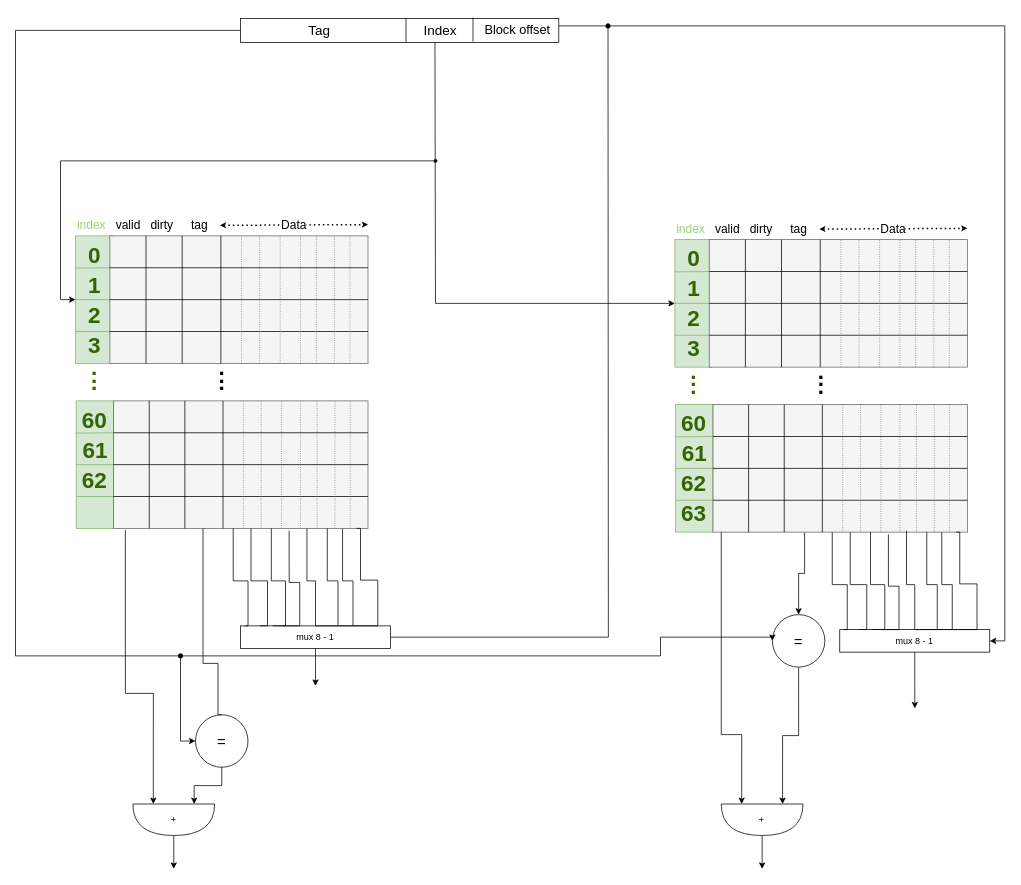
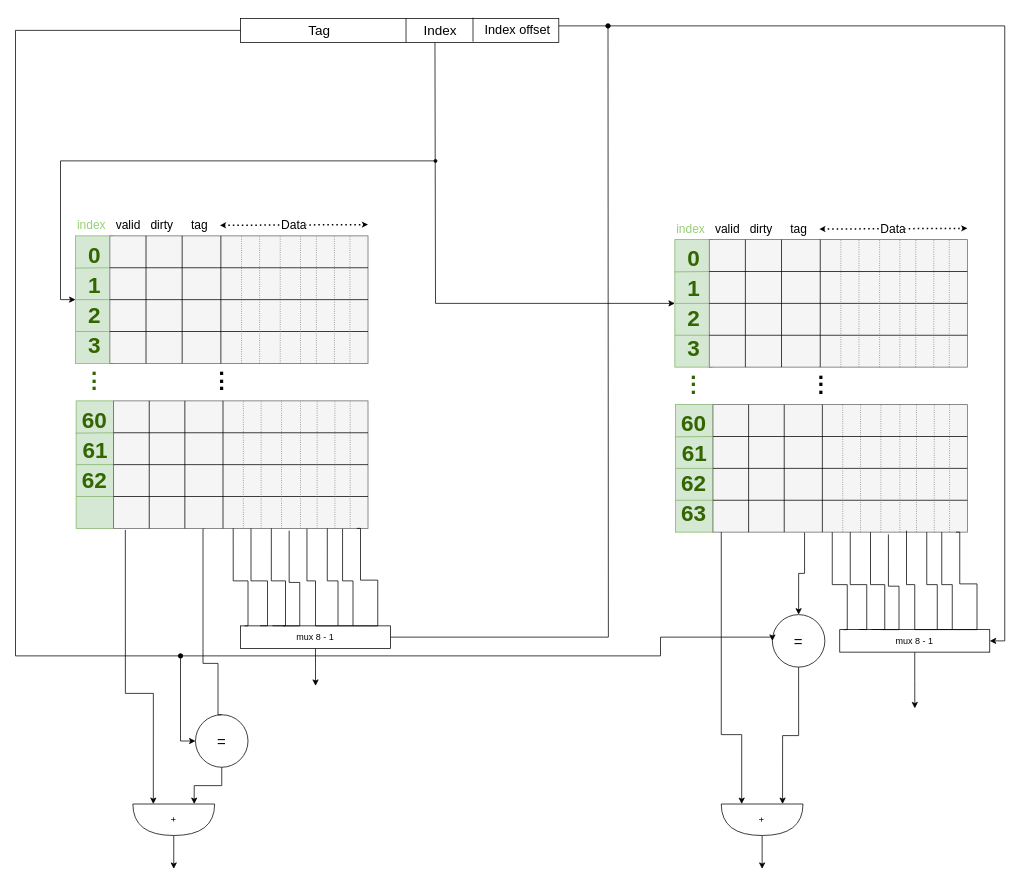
- <mxCell id="16" value="&lt;font style=&quot;font-size: 17px;&quot;&gt;Block&amp;nbsp;&lt;span style=&quot;background-color: initial; font-size: 17px;&quot;&gt;offset&lt;/span&gt;&lt;/font&gt;" style="text;html=1;align=center;verticalAlign=middle;resizable=0;points=[];autosize=1;strokeColor=none;fillColor=none;fontSize=17;" parent="10" vertex="1"><mxGeometry x="314.407" y="1" width="110" height="30" as="geometry" /></mxCell>
+ <mxCell id="16" value="&lt;font style=&quot;font-size: 17px;&quot;&gt;Index&amp;nbsp;&lt;span style=&quot;background-color: initial; font-size: 17px;&quot;&gt;offset&lt;/span&gt;&lt;/font&gt;" style="text;html=1;align=center;verticalAlign=middle;resizable=0;points=[];autosize=1;strokeColor=none;fillColor=none;fontSize=17;" parent="10" vertex="1"><mxGeometry x="314.407" y="1" width="110" height="30" as="geometry" /></mxCell>
